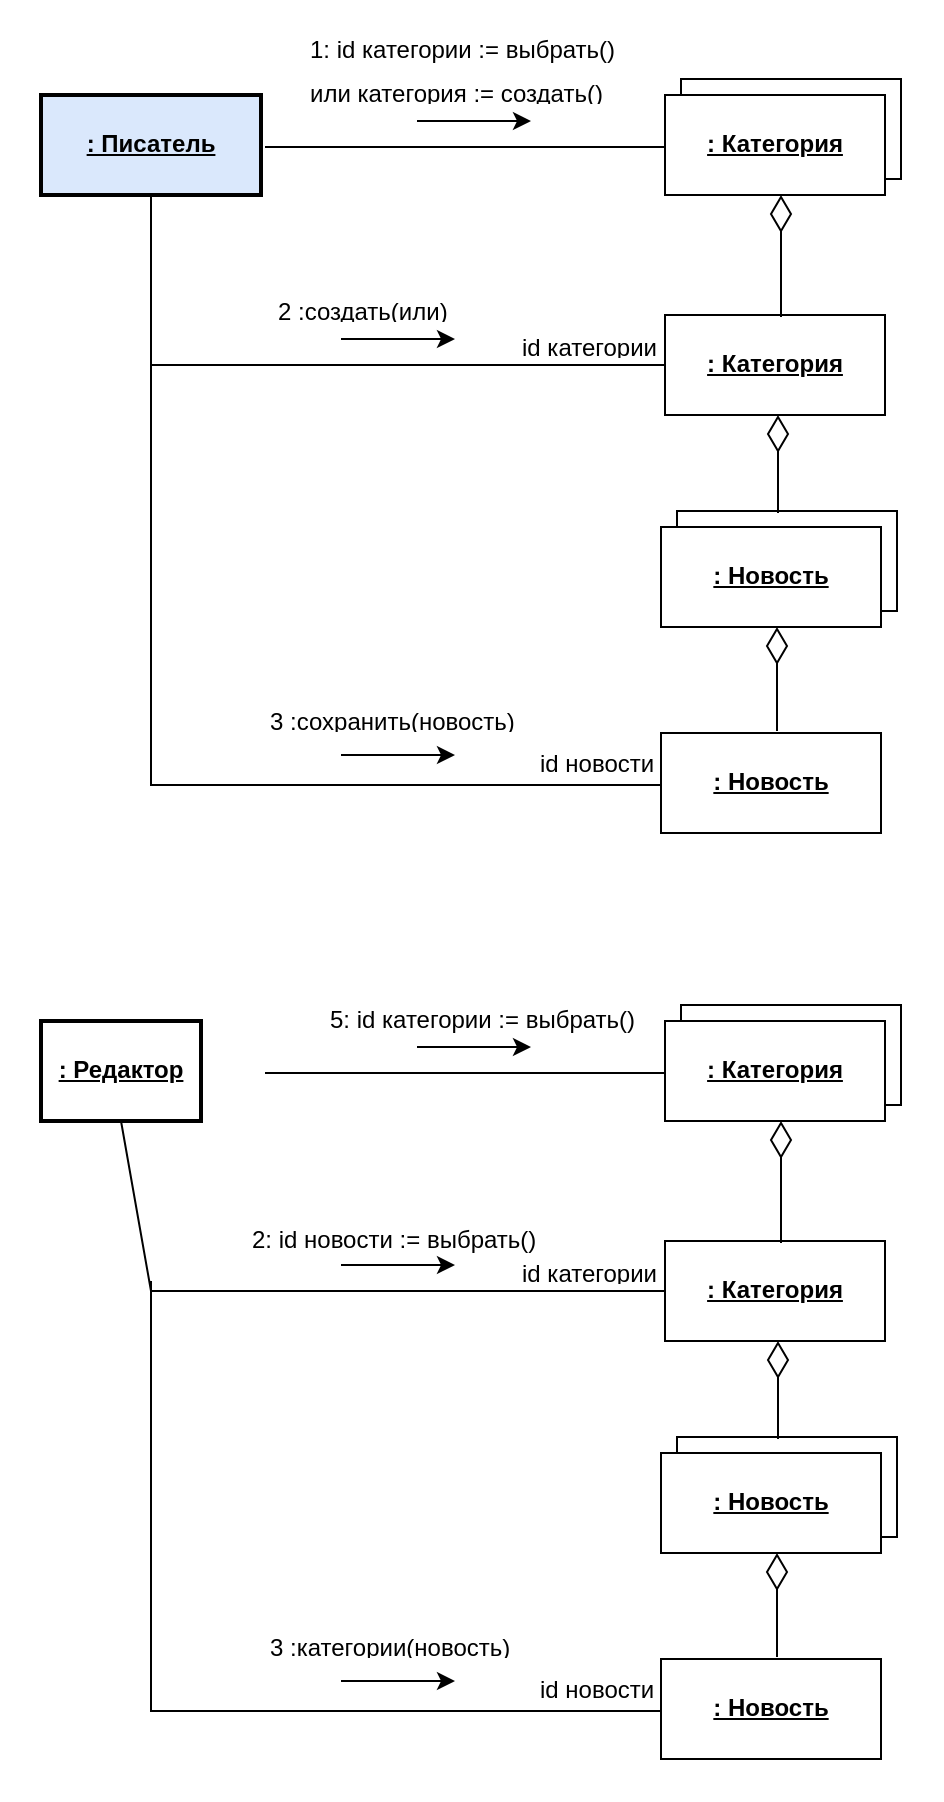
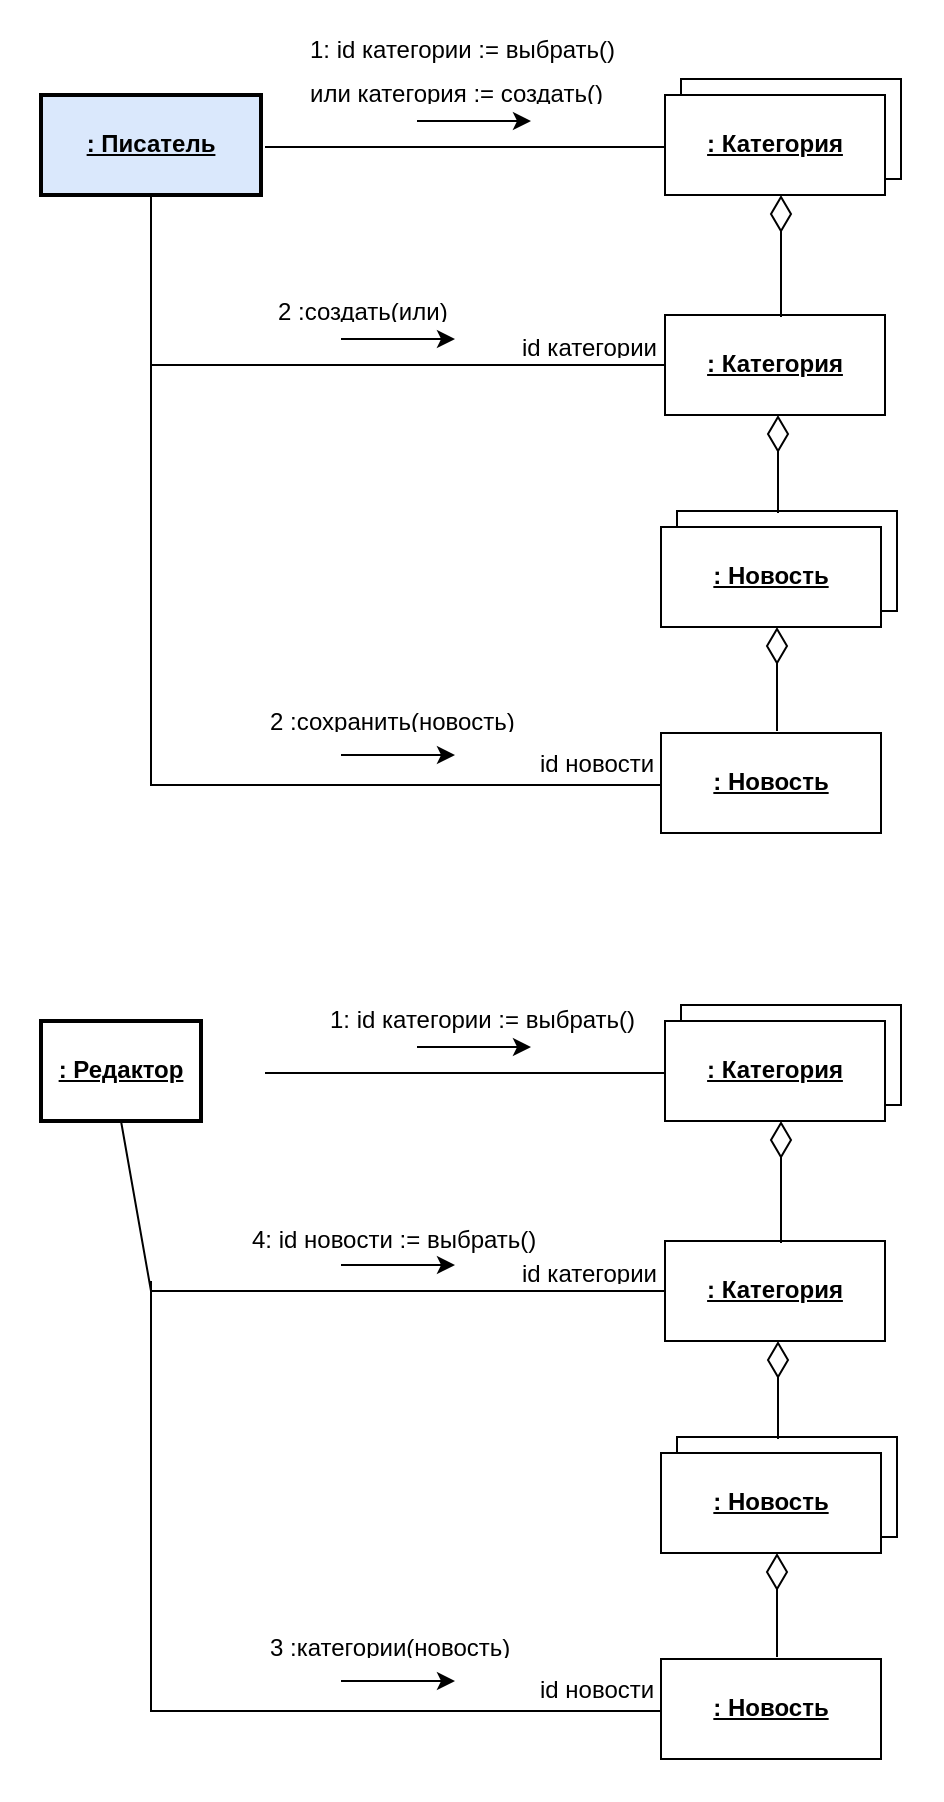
- <mxCell id="23" value="&lt;h1 style=&quot;font-size: 12px;&quot;&gt;&lt;span style=&quot;font-size: 12px; font-weight: 400; text-align: center; background-color: rgb(255, 255, 255);&quot;&gt;3 :сохранить(новость)&lt;/span&gt;&lt;br style=&quot;font-size: 12px;&quot;&gt;&lt;/h1&gt;" style="text;html=1;strokeColor=none;fillColor=none;spacing=5;spacingTop=-20;whiteSpace=wrap;overflow=hidden;rounded=0;fontSize=12;" parent="1" vertex="1"><mxGeometry x="130" y="356" width="140" height="10" as="geometry" /></mxCell>
+ <mxCell id="23" value="&lt;h1 style=&quot;font-size: 12px;&quot;&gt;&lt;span style=&quot;font-size: 12px; font-weight: 400; text-align: center; background-color: rgb(255, 255, 255);&quot;&gt;2 :сохранить(новость)&lt;/span&gt;&lt;br style=&quot;font-size: 12px;&quot;&gt;&lt;/h1&gt;" style="text;html=1;strokeColor=none;fillColor=none;spacing=5;spacingTop=-20;whiteSpace=wrap;overflow=hidden;rounded=0;fontSize=12;" parent="1" vertex="1"><mxGeometry x="130" y="356" width="140" height="10" as="geometry" /></mxCell>
- <mxCell id="37" value="&lt;h1 style=&quot;font-size: 12px;&quot;&gt;&lt;span style=&quot;font-size: 12px; font-weight: 400; text-align: center; background-color: rgb(255, 255, 255);&quot;&gt;5: id категории := выбрать()&amp;nbsp;&lt;/span&gt;&lt;/h1&gt;" style="text;html=1;strokeColor=none;fillColor=none;spacing=5;spacingTop=-20;whiteSpace=wrap;overflow=hidden;rounded=0;fontSize=12;" parent="1" vertex="1"><mxGeometry x="160" y="505" width="164" height="17" as="geometry" /></mxCell>
+ <mxCell id="37" value="&lt;h1 style=&quot;font-size: 12px;&quot;&gt;&lt;span style=&quot;font-size: 12px; font-weight: 400; text-align: center; background-color: rgb(255, 255, 255);&quot;&gt;1: id категории := выбрать()&amp;nbsp;&lt;/span&gt;&lt;/h1&gt;" style="text;html=1;strokeColor=none;fillColor=none;spacing=5;spacingTop=-20;whiteSpace=wrap;overflow=hidden;rounded=0;fontSize=12;" parent="1" vertex="1"><mxGeometry x="160" y="505" width="164" height="17" as="geometry" /></mxCell>
- <mxCell id="38" value="&lt;h1 style=&quot;font-size: 12px;&quot;&gt;&lt;span style=&quot;font-size: 12px; font-weight: 400; text-align: center; background-color: rgb(255, 255, 255);&quot;&gt;2: id новости := выбрать()&amp;nbsp;&lt;/span&gt;&lt;/h1&gt;" style="text;html=1;strokeColor=none;fillColor=none;spacing=5;spacingTop=-20;whiteSpace=wrap;overflow=hidden;rounded=0;fontSize=12;" parent="1" vertex="1"><mxGeometry x="121" y="615" width="164" height="17" as="geometry" /></mxCell>
+ <mxCell id="38" value="&lt;h1 style=&quot;font-size: 12px;&quot;&gt;&lt;span style=&quot;font-size: 12px; font-weight: 400; text-align: center; background-color: rgb(255, 255, 255);&quot;&gt;4: id новости := выбрать()&amp;nbsp;&lt;/span&gt;&lt;/h1&gt;" style="text;html=1;strokeColor=none;fillColor=none;spacing=5;spacingTop=-20;whiteSpace=wrap;overflow=hidden;rounded=0;fontSize=12;" parent="1" vertex="1"><mxGeometry x="121" y="615" width="164" height="17" as="geometry" /></mxCell>
